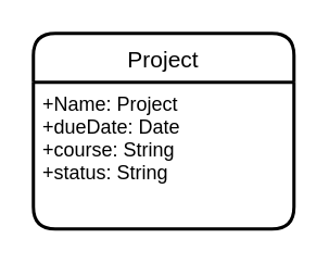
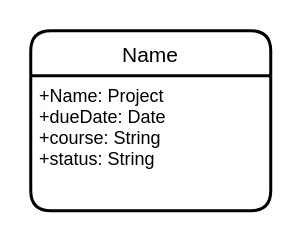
- <mxCell id="2" value="Project" style="swimlane;childLayout=stackLayout;horizontal=1;startSize=30;horizontalStack=0;rounded=1;fontSize=14;fontStyle=0;strokeWidth=2;resizeParent=0;resizeLast=1;shadow=0;dashed=0;align=center;" vertex="1" parent="1"><mxGeometry x="20" y="20" width="160" height="120" as="geometry" /></mxCell>
+ <mxCell id="2" value="Name" style="swimlane;childLayout=stackLayout;horizontal=1;startSize=30;horizontalStack=0;rounded=1;fontSize=14;fontStyle=0;strokeWidth=2;resizeParent=0;resizeLast=1;shadow=0;dashed=0;align=center;" vertex="1" parent="1"><mxGeometry x="20" y="20" width="160" height="120" as="geometry" /></mxCell>
